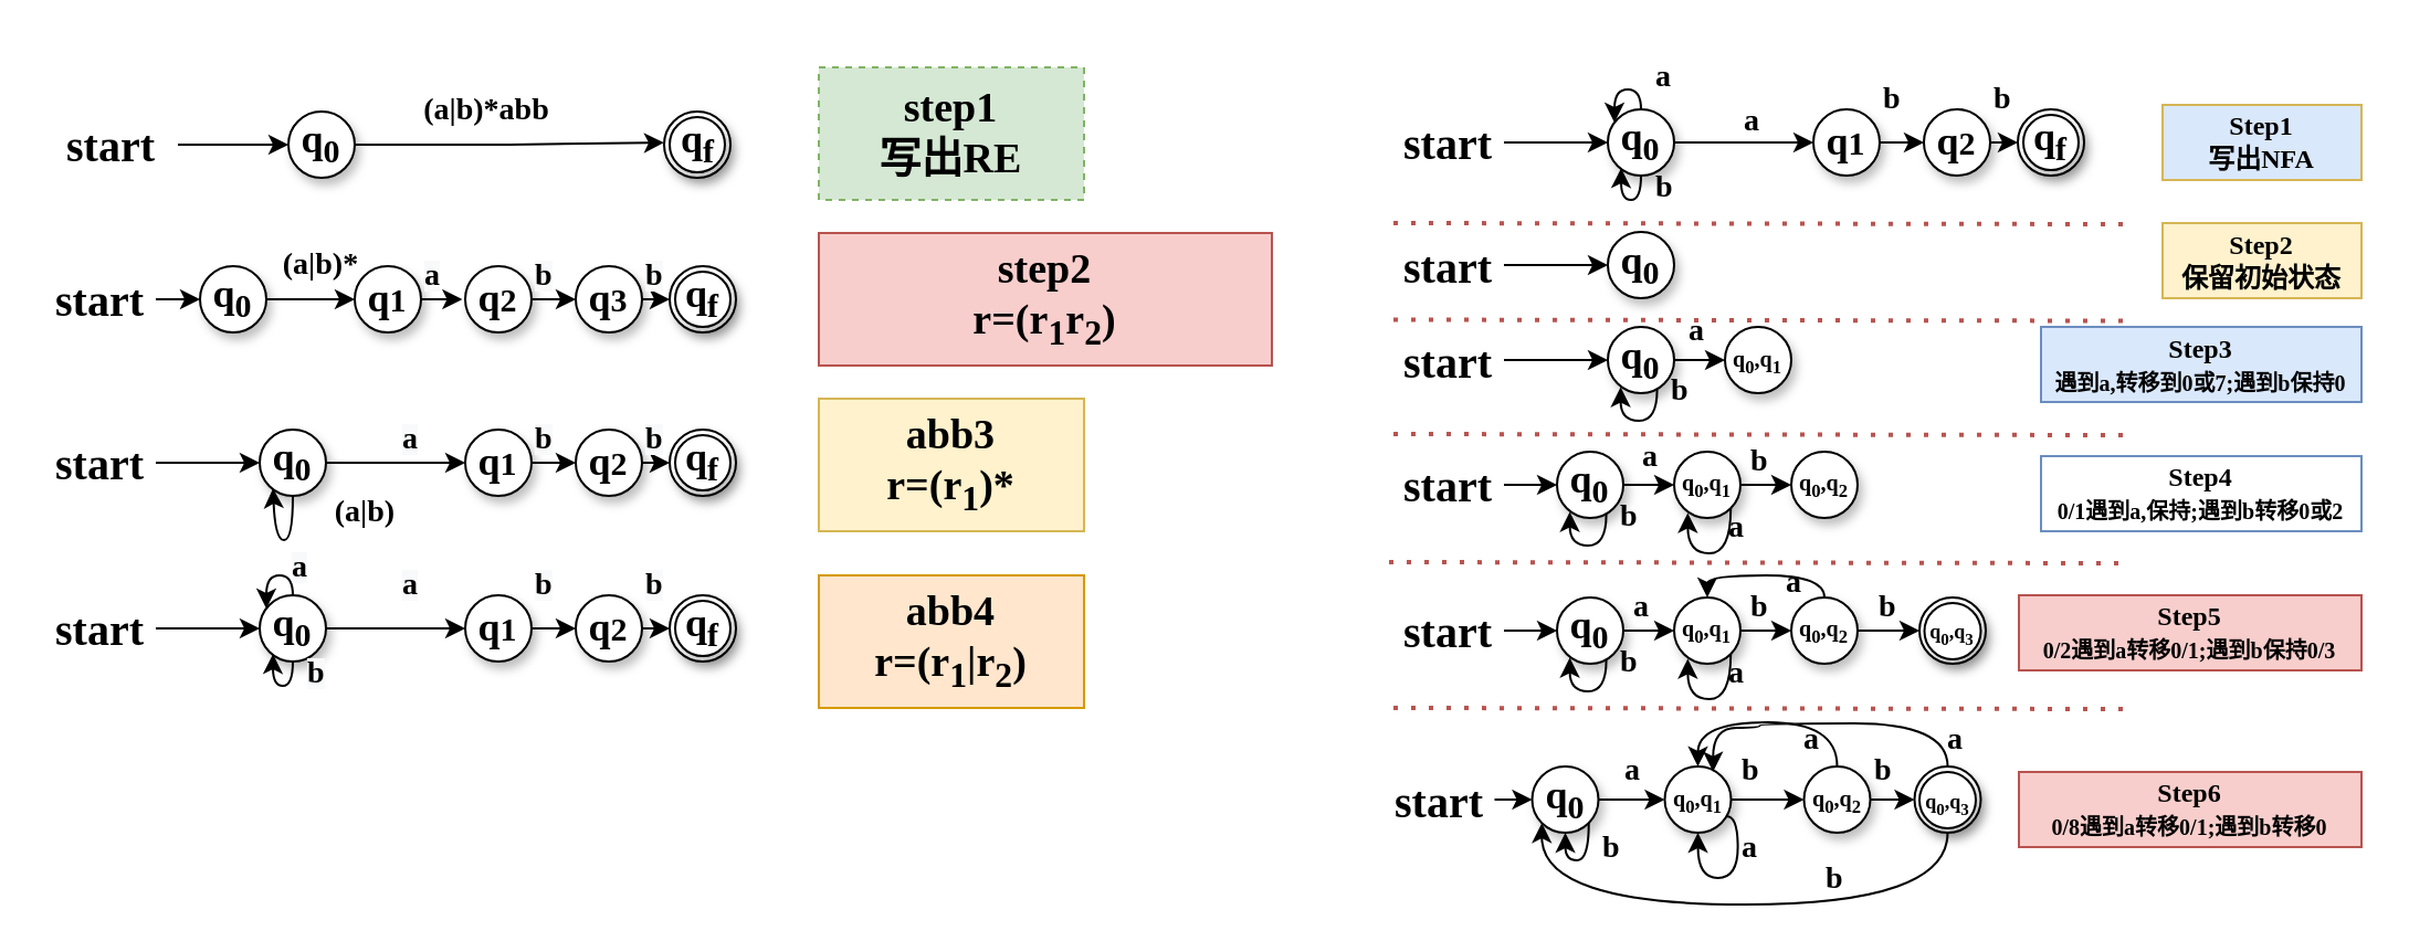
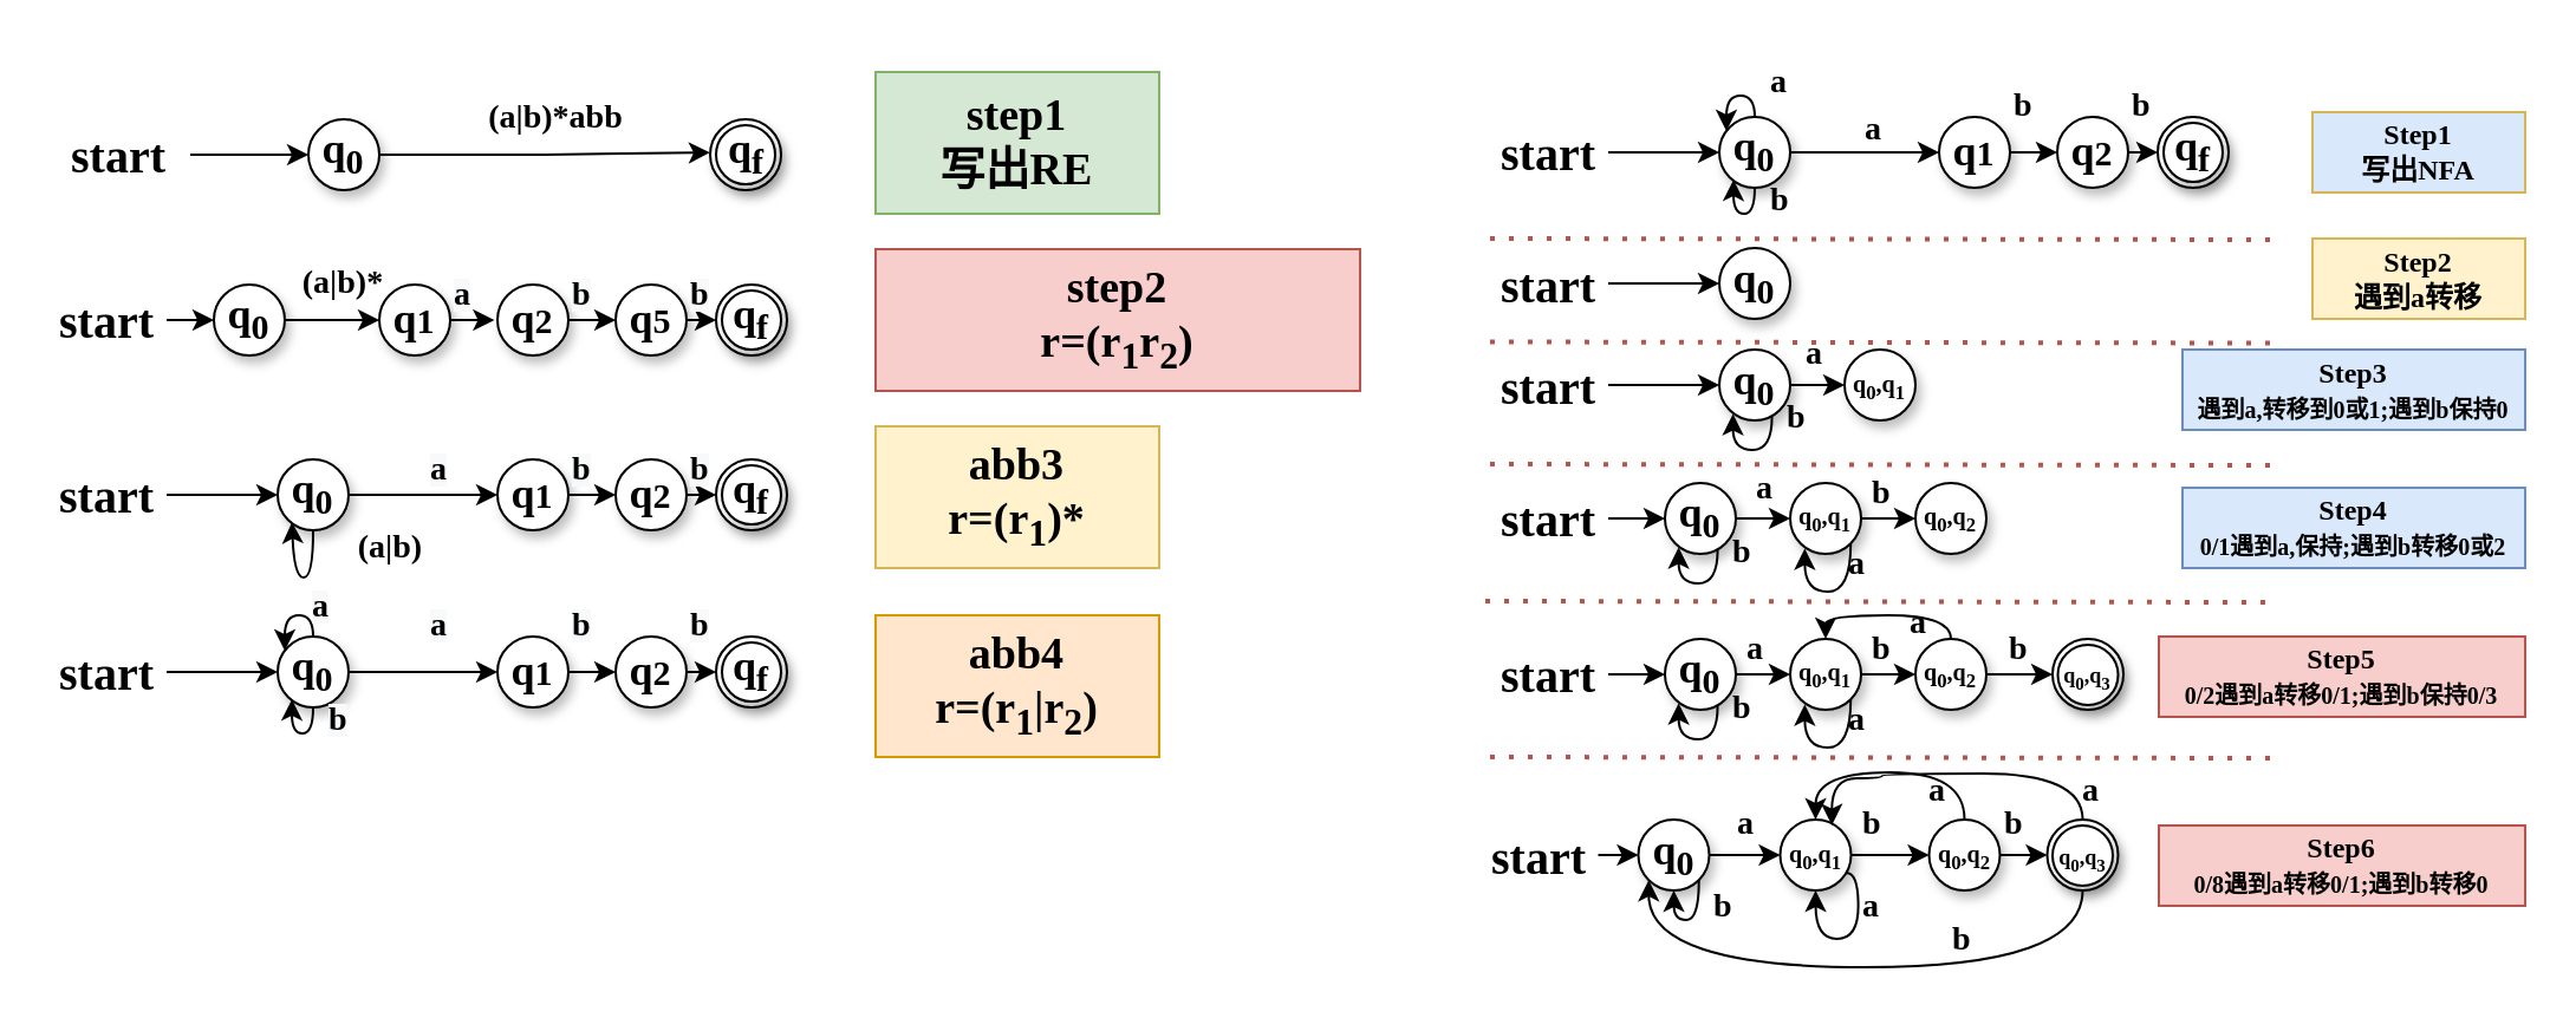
- <mxCell id="8" value="&lt;b&gt;&lt;font face=&quot;Comic Sans MS&quot; style=&quot;font-size: 14px&quot;&gt;(a|b)*abb&lt;/font&gt;&lt;/b&gt;" style="text;html=1;strokeColor=none;fillColor=none;align=center;verticalAlign=middle;whiteSpace=wrap;rounded=0;" vertex="1" parent="1"><mxGeometry x="185" y="40" width="70" height="20" as="geometry" /></mxCell>
+ <mxCell id="8" value="&lt;b&gt;&lt;font face=&quot;Comic Sans MS&quot; style=&quot;font-size: 14px&quot;&gt;(a|b)*abb&lt;/font&gt;&lt;/b&gt;" style="text;html=1;strokeColor=none;fillColor=none;align=center;verticalAlign=middle;whiteSpace=wrap;rounded=0;" vertex="1" parent="1"><mxGeometry x="200" y="40" width="70" height="20" as="geometry" /></mxCell>
- <mxCell id="9" value="&lt;b&gt;&lt;font face=&quot;Comic Sans MS&quot; style=&quot;font-size: 19px&quot;&gt;step1&lt;br&gt;写出RE&lt;br&gt;&lt;/font&gt;&lt;/b&gt;" style="rounded=0;whiteSpace=wrap;html=1;fillColor=#d5e8d4;strokeColor=#82b366;dashed=1;" vertex="1" parent="1"><mxGeometry x="370" y="30" width="120" height="60" as="geometry" /></mxCell>
+ <mxCell id="9" value="&lt;b&gt;&lt;font face=&quot;Comic Sans MS&quot; style=&quot;font-size: 19px&quot;&gt;step1&lt;br&gt;写出RE&lt;br&gt;&lt;/font&gt;&lt;/b&gt;" style="rounded=0;whiteSpace=wrap;html=1;fillColor=#d5e8d4;strokeColor=#82b366;" vertex="1" parent="1"><mxGeometry x="370" y="30" width="120" height="60" as="geometry" /></mxCell>
- <mxCell id="105" value="&lt;font face=&quot;Comic Sans MS&quot;&gt;&lt;b&gt;Step2&lt;br&gt;保留初始状态&lt;br&gt;&lt;/b&gt;&lt;/font&gt;" style="rounded=0;whiteSpace=wrap;html=1;fillColor=#fff2cc;strokeColor=#d6b656;" vertex="1" parent="1"><mxGeometry x="978" y="100.5" width="90" height="34" as="geometry" /></mxCell>
+ <mxCell id="105" value="&lt;font face=&quot;Comic Sans MS&quot;&gt;&lt;b&gt;Step2&lt;br&gt;遇到a转移&lt;br&gt;&lt;/b&gt;&lt;/font&gt;" style="rounded=0;whiteSpace=wrap;html=1;fillColor=#fff2cc;strokeColor=#d6b656;" vertex="1" parent="1"><mxGeometry x="978" y="100.5" width="90" height="34" as="geometry" /></mxCell>
- <mxCell id="22" value="&lt;font face=&quot;Comic Sans MS&quot;&gt;&lt;b&gt;&lt;span style=&quot;font-size: 18px&quot;&gt;q&lt;/span&gt;&lt;span style=&quot;font-size: 15px&quot;&gt;3&lt;/span&gt;&lt;/b&gt;&lt;/font&gt;" style="ellipse;whiteSpace=wrap;html=1;rounded=0;shadow=1;comic=0;labelBackgroundColor=none;strokeWidth=1;fontFamily=Verdana;fontSize=12;align=center;" vertex="1" parent="1"><mxGeometry x="260" y="120" width="30" height="30" as="geometry" /></mxCell>
+ <mxCell id="22" value="&lt;font face=&quot;Comic Sans MS&quot;&gt;&lt;b&gt;&lt;span style=&quot;font-size: 18px&quot;&gt;q&lt;/span&gt;&lt;span style=&quot;font-size: 15px&quot;&gt;5&lt;/span&gt;&lt;/b&gt;&lt;/font&gt;" style="ellipse;whiteSpace=wrap;html=1;rounded=0;shadow=1;comic=0;labelBackgroundColor=none;strokeWidth=1;fontFamily=Verdana;fontSize=12;align=center;" vertex="1" parent="1"><mxGeometry x="260" y="120" width="30" height="30" as="geometry" /></mxCell>
- <mxCell id="113" value="&lt;font face=&quot;Comic Sans MS&quot;&gt;&lt;b&gt;Step3&lt;br&gt;&lt;font style=&quot;font-size: 10px&quot;&gt;遇到a,转移到0或7;遇到b保持0&lt;/font&gt;&lt;br&gt;&lt;/b&gt;&lt;/font&gt;" style="rounded=0;whiteSpace=wrap;html=1;fillColor=#dae8fc;strokeColor=#6c8ebf;" vertex="1" parent="1"><mxGeometry x="923" y="147.5" width="145" height="34" as="geometry" /></mxCell>
+ <mxCell id="113" value="&lt;font face=&quot;Comic Sans MS&quot;&gt;&lt;b&gt;Step3&lt;br&gt;&lt;font style=&quot;font-size: 10px&quot;&gt;遇到a,转移到0或1;遇到b保持0&lt;/font&gt;&lt;br&gt;&lt;/b&gt;&lt;/font&gt;" style="rounded=0;whiteSpace=wrap;html=1;fillColor=#dae8fc;strokeColor=#6c8ebf;" vertex="1" parent="1"><mxGeometry x="923" y="147.5" width="145" height="34" as="geometry" /></mxCell>
- <mxCell id="124" value="&lt;font face=&quot;Comic Sans MS&quot;&gt;&lt;b&gt;Step4&lt;br&gt;&lt;span style=&quot;font-size: 10px&quot;&gt;0/1遇到a,保持;遇到b转移0或2&lt;/span&gt;&lt;br&gt;&lt;/b&gt;&lt;/font&gt;" style="rounded=0;whiteSpace=wrap;html=1;fillColor=#ffffff;strokeColor=#6c8ebf;" vertex="1" parent="1"><mxGeometry x="923" y="206" width="145" height="34" as="geometry" /></mxCell>
+ <mxCell id="124" value="&lt;font face=&quot;Comic Sans MS&quot;&gt;&lt;b&gt;Step4&lt;br&gt;&lt;span style=&quot;font-size: 10px&quot;&gt;0/1遇到a,保持;遇到b转移0或2&lt;/span&gt;&lt;br&gt;&lt;/b&gt;&lt;/font&gt;" style="rounded=0;whiteSpace=wrap;html=1;fillColor=#dae8fc;strokeColor=#6c8ebf;" vertex="1" parent="1"><mxGeometry x="923" y="206" width="145" height="34" as="geometry" /></mxCell>
